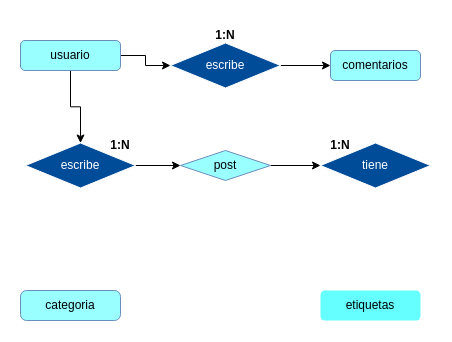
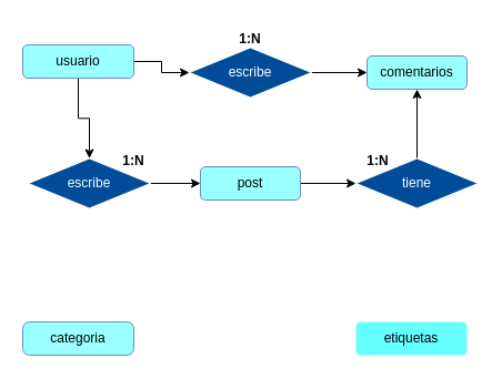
+ <mxCell id="16" value="" style="edgeStyle=none;rounded=0;orthogonalLoop=1;jettySize=auto;html=1;shadow=0;fontColor=default;strokeColor=default;" edge="1" parent="1" source="17" target="8"><mxGeometry relative="1" as="geometry" /></mxCell>
- <mxCell id="7" value="post" style="rhombus;whiteSpace=wrap;html=1;fillColor=#99FFFF;strokeColor=#6c8ebf;fontColor=default;" vertex="1" parent="1"><mxGeometry x="180" y="150" width="90" height="30" as="geometry" /></mxCell>
+ <mxCell id="7" value="post" style="rounded=1;whiteSpace=wrap;html=1;fillColor=#99FFFF;strokeColor=#6c8ebf;fontColor=default;" vertex="1" parent="1"><mxGeometry x="180" y="150" width="90" height="30" as="geometry" /></mxCell>
